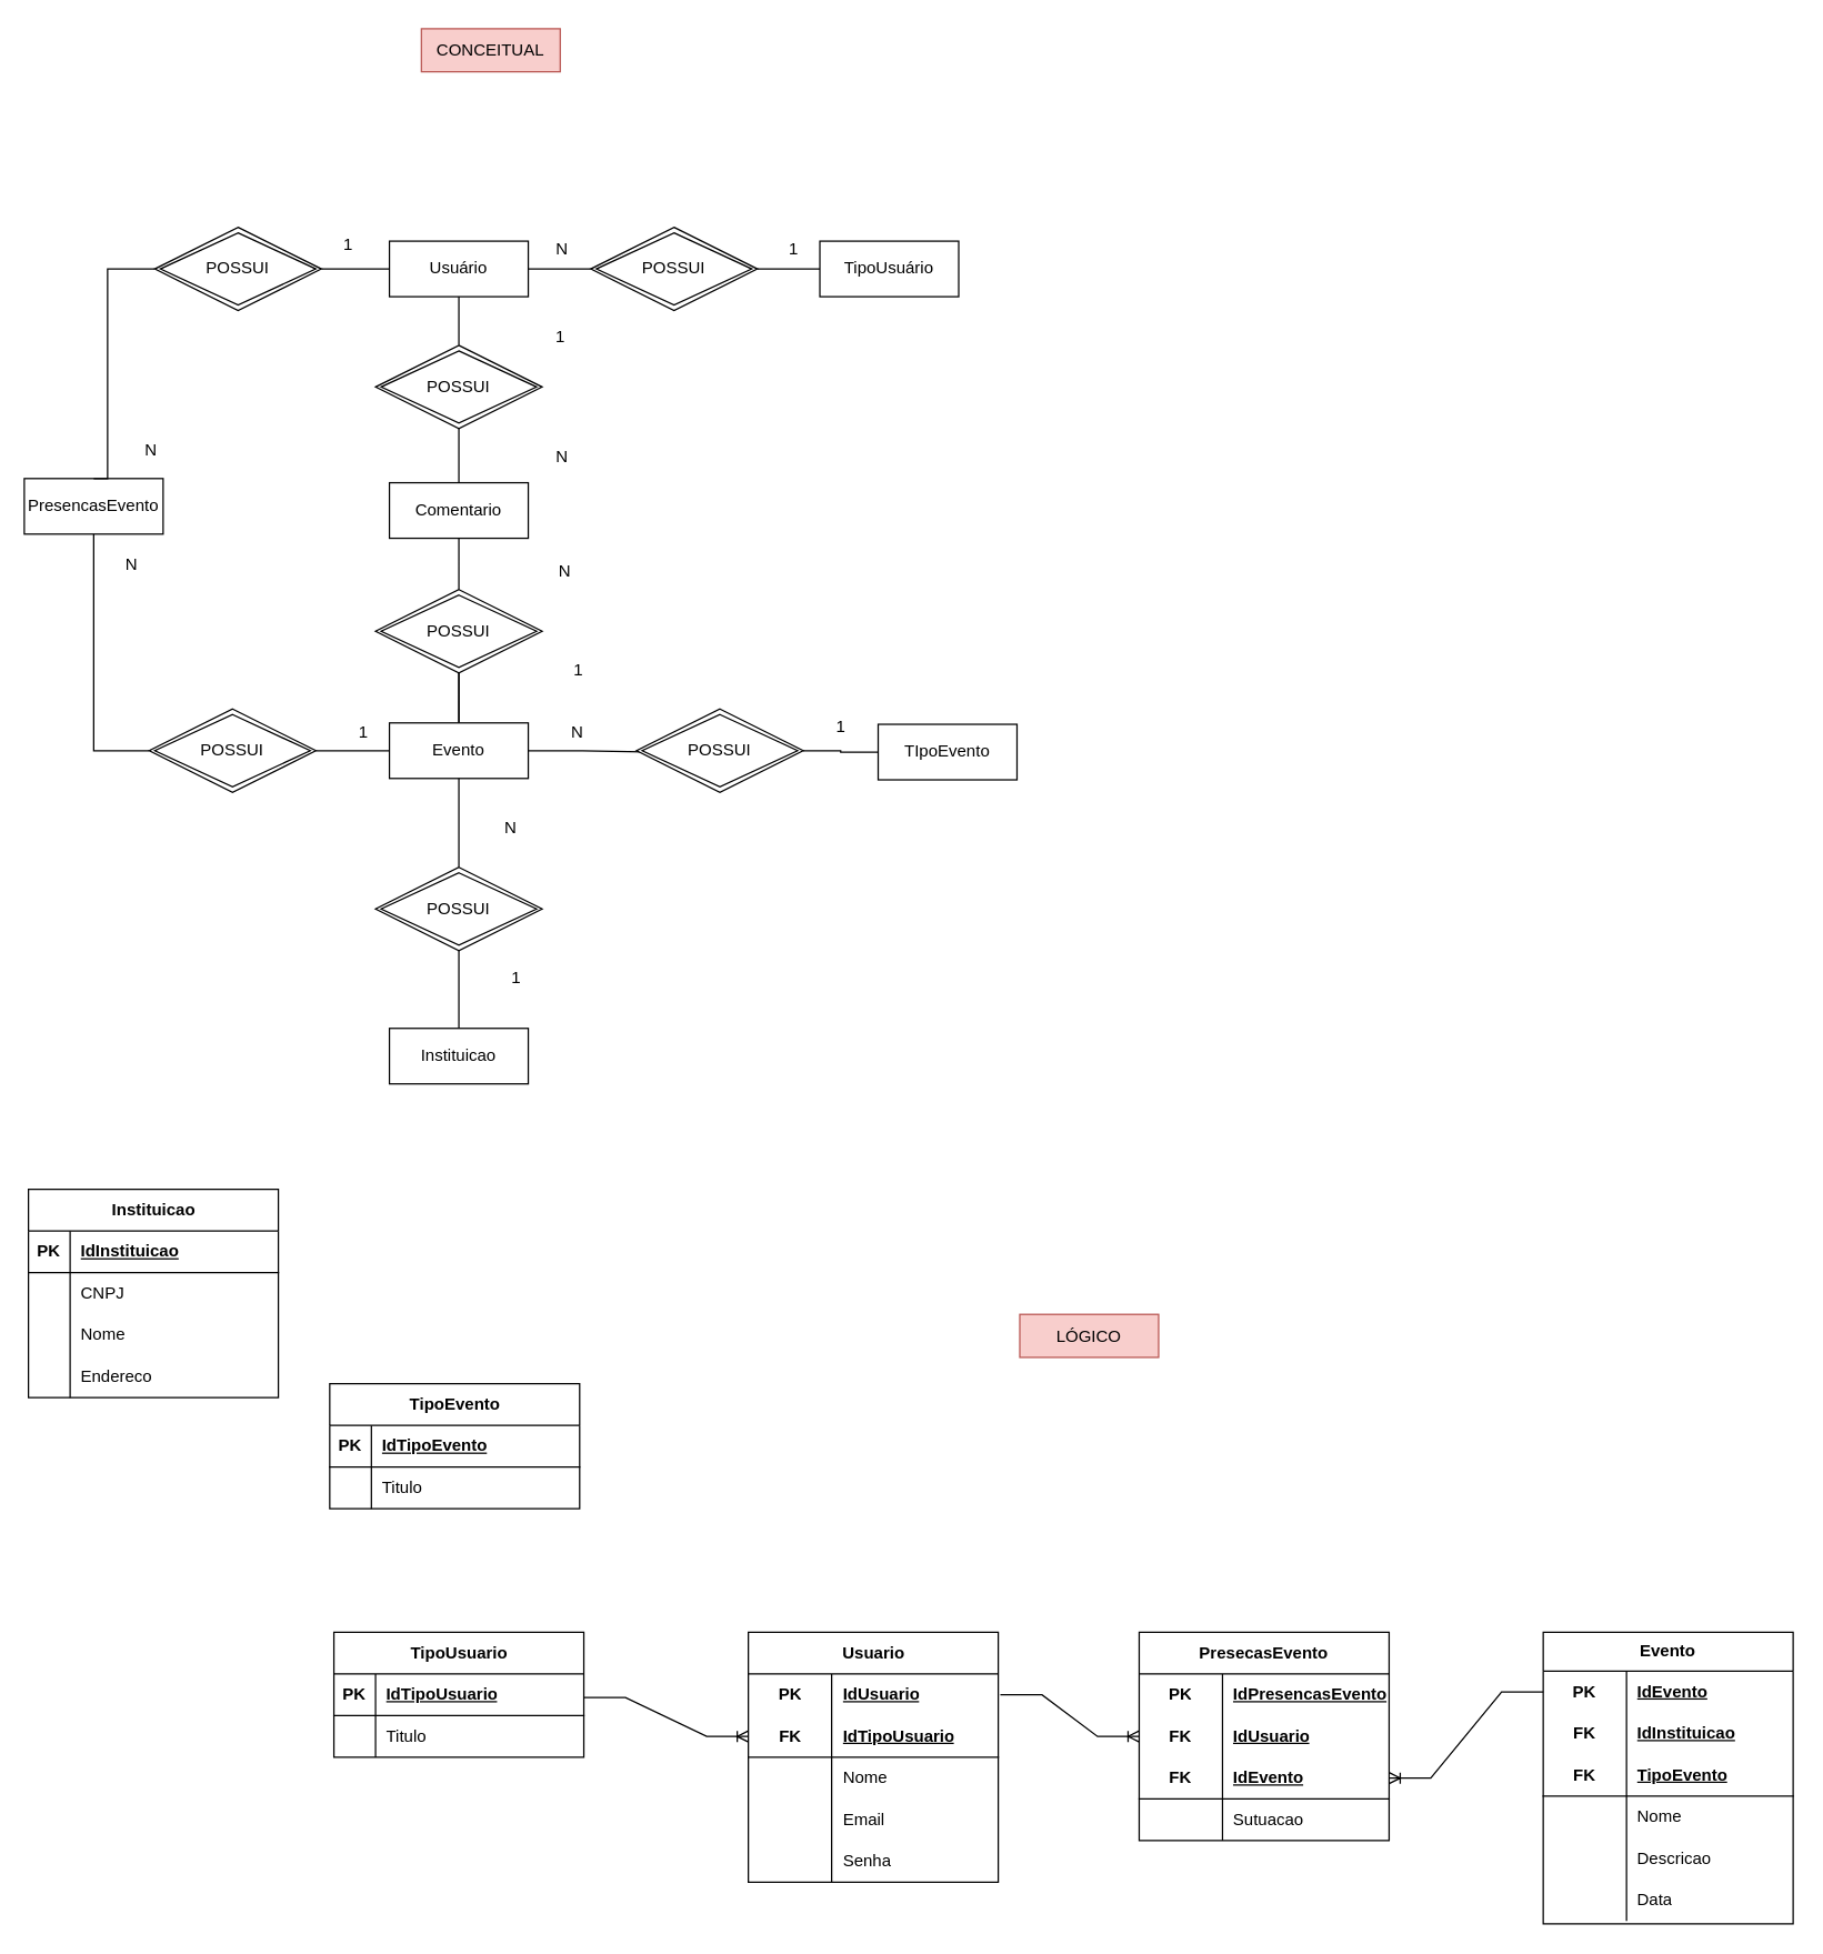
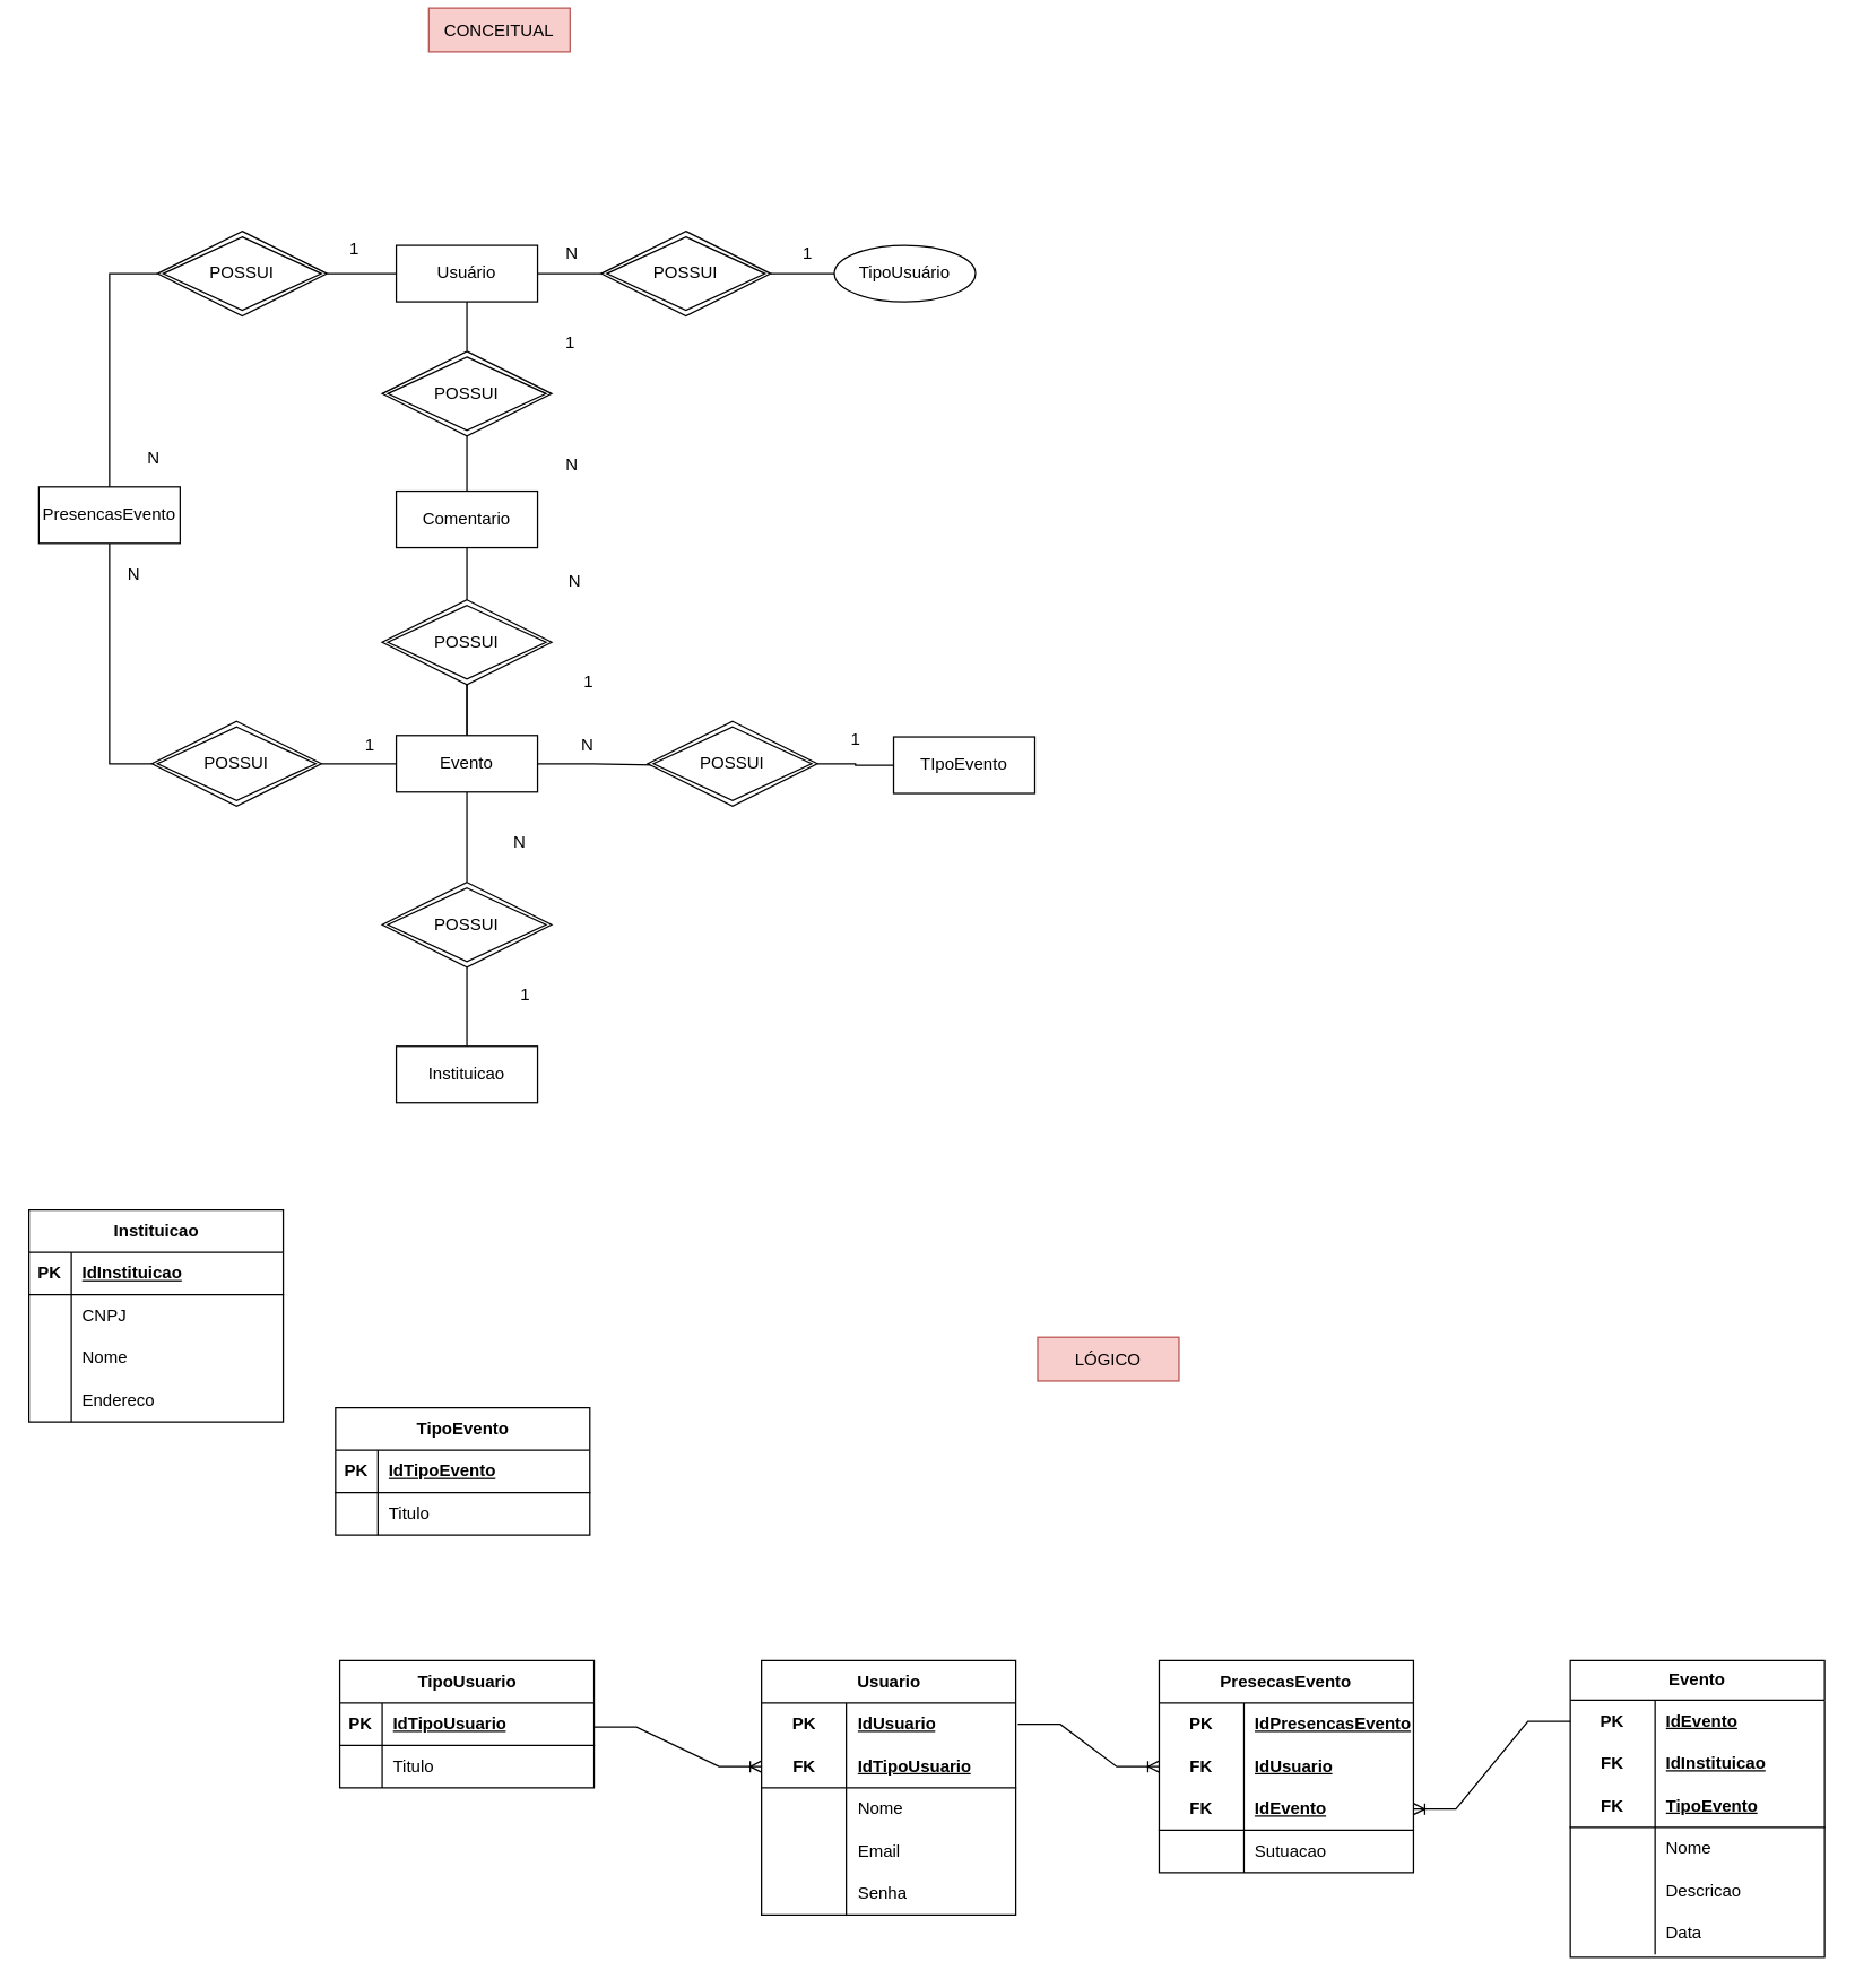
- <mxCell id="45" value="CONCEITUAL" style="whiteSpace=wrap;html=1;align=center;fillColor=#f8cecc;strokeColor=#b85450;" parent="1" vertex="1"><mxGeometry x="303" y="20" width="100" height="31" as="geometry" /></mxCell>
+ <mxCell id="45" value="CONCEITUAL" style="whiteSpace=wrap;html=1;align=center;fillColor=#f8cecc;strokeColor=#b85450;" parent="1" vertex="1"><mxGeometry x="303" y="5" width="100" height="31" as="geometry" /></mxCell>
- <mxCell id="3" value="TipoUsuário" style="whiteSpace=wrap;html=1;align=center;" parent="1" vertex="1"><mxGeometry x="590" y="173" width="100" height="40" as="geometry" /></mxCell>
+ <mxCell id="3" value="TipoUsuário" style="ellipse;whiteSpace=wrap;html=1;align=center;" parent="1" vertex="1"><mxGeometry x="590" y="173" width="100" height="40" as="geometry" /></mxCell>
- <mxCell id="11" value="PresencasEvento" style="whiteSpace=wrap;html=1;align=center;" parent="1" vertex="1"><mxGeometry x="17" y="344" width="100" height="40" as="geometry" /></mxCell>
+ <mxCell id="11" value="PresencasEvento" style="whiteSpace=wrap;html=1;align=center;" parent="1" vertex="1"><mxGeometry x="27" y="344" width="100" height="40" as="geometry" /></mxCell>
